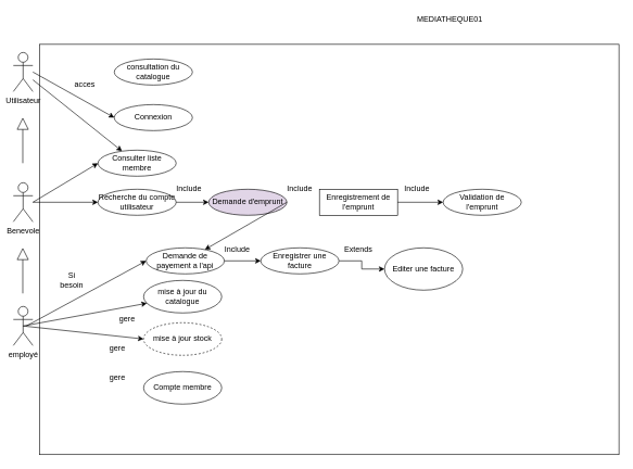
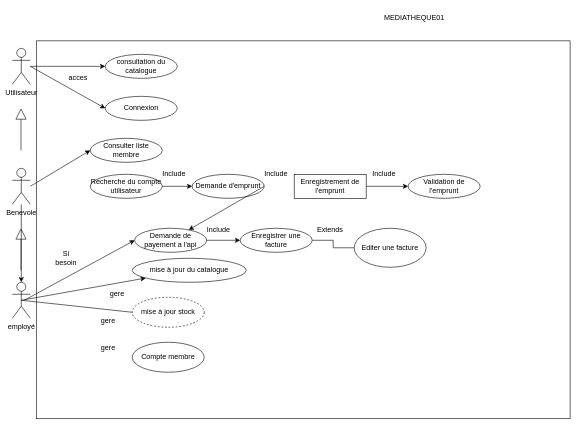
- <mxCell id="8" value="" style="endArrow=classic;html=1;" parent="1" source="6" target="43" edge="1"><mxGeometry width="50" height="50" relative="1" as="geometry"><mxPoint x="330" y="410" as="sourcePoint" /><mxPoint x="380" y="360" as="targetPoint" /></mxGeometry></mxCell>
+ <mxCell id="8" value="" style="endArrow=classic;html=1;entryX=0;entryY=0.5;entryDx=0;entryDy=0;" parent="1" source="6" target="7" edge="1"><mxGeometry width="50" height="50" relative="1" as="geometry"><mxPoint x="330" y="410" as="sourcePoint" /><mxPoint x="380" y="360" as="targetPoint" /></mxGeometry></mxCell>
- <mxCell id="25" value="" style="endArrow=classic;html=1;entryX=0;entryY=0.5;entryDx=0;entryDy=0;" edge="1" parent="1" source="4" target="24"><mxGeometry width="50" height="50" relative="1" as="geometry"><mxPoint x="390" y="370" as="sourcePoint" /><mxPoint x="440" y="320" as="targetPoint" /></mxGeometry></mxCell>
+ <mxCell id="25" value="" style="endArrow=classic;html=1;" edge="1" parent="1" source="4" target="5"><mxGeometry width="50" height="50" relative="1" as="geometry"><mxPoint x="390" y="370" as="sourcePoint" /><mxPoint x="440" y="320" as="targetPoint" /></mxGeometry></mxCell>
- <mxCell id="23" value="Demande d'emprunt" style="ellipse;whiteSpace=wrap;html=1;fillColor=#e1d5e7;" vertex="1" parent="1"><mxGeometry x="320" y="290" width="120" height="40" as="geometry" /></mxCell>
+ <mxCell id="23" value="Demande d'emprunt" style="ellipse;whiteSpace=wrap;html=1;" vertex="1" parent="1"><mxGeometry x="320" y="290" width="120" height="40" as="geometry" /></mxCell>
- <mxCell id="31" value="" style="edgeStyle=orthogonalEdgeStyle;rounded=0;orthogonalLoop=1;jettySize=auto;html=1;" edge="1" parent="1" source="32" target="38"><mxGeometry relative="1" as="geometry" /></mxCell>
+ <mxCell id="31" value="" style="edgeStyle=orthogonalEdgeStyle;rounded=0;orthogonalLoop=1;jettySize=auto;html=1;endArrow=none;" edge="1" parent="1" source="32" target="38"><mxGeometry relative="1" as="geometry" /></mxCell>
- <mxCell id="10" value="mise à jour du catalogue " style="ellipse;whiteSpace=wrap;html=1;" parent="1" vertex="1"><mxGeometry x="220" y="430" width="120" height="50" as="geometry" /></mxCell>
+ <mxCell id="10" value="mise à jour du catalogue " style="ellipse;whiteSpace=wrap;html=1;" parent="1" vertex="1"><mxGeometry x="220" y="430" width="190" height="40" as="geometry" /></mxCell>
- <mxCell id="16" value="" style="endArrow=classic;html=1;entryX=0;entryY=0.5;entryDx=0;entryDy=0;exitX=0.5;exitY=0.5;exitDx=0;exitDy=0;exitPerimeter=0;" parent="1" target="15" edge="1" source="5"><mxGeometry width="50" height="50" relative="1" as="geometry"><mxPoint x="60" y="500" as="sourcePoint" /><mxPoint x="650" y="280" as="targetPoint" /></mxGeometry></mxCell>
+ <mxCell id="16" value="" style="endArrow=none;html=1;entryX=0;entryY=0.5;entryDx=0;entryDy=0;exitX=0.5;exitY=0.5;exitDx=0;exitDy=0;exitPerimeter=0;" parent="1" target="15" edge="1" source="5"><mxGeometry width="50" height="50" relative="1" as="geometry"><mxPoint x="60" y="500" as="sourcePoint" /><mxPoint x="650" y="280" as="targetPoint" /></mxGeometry></mxCell>
